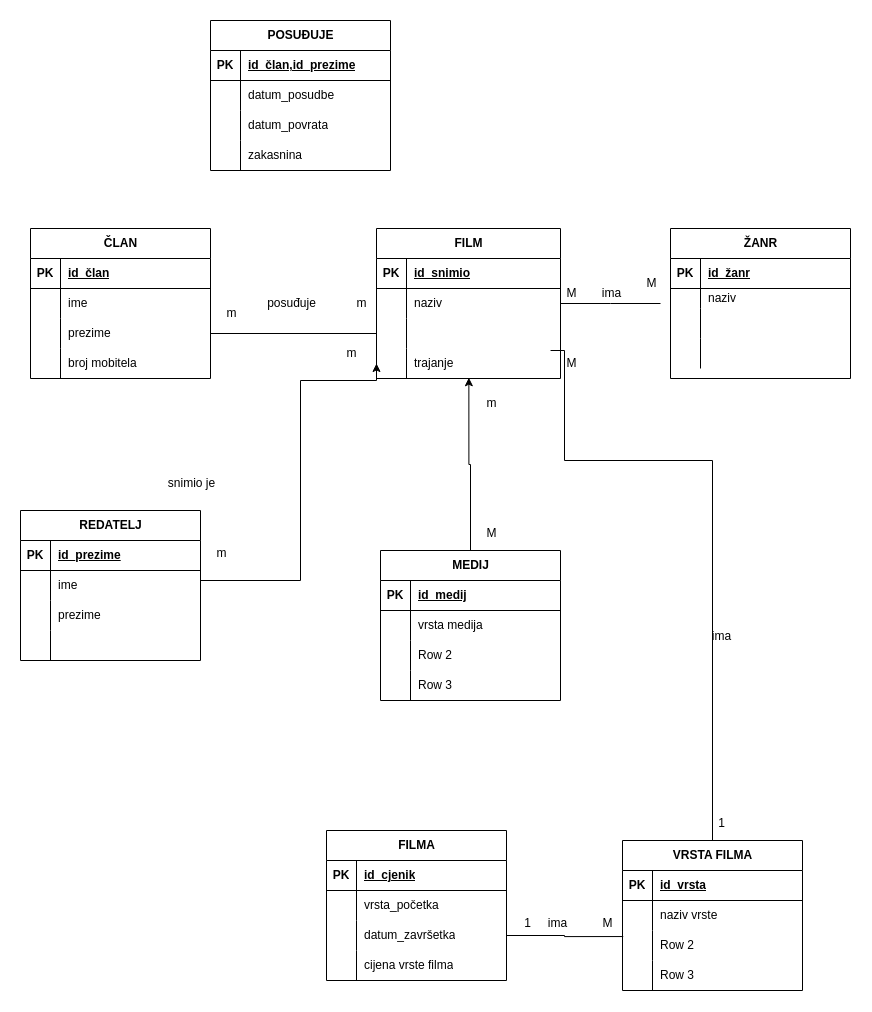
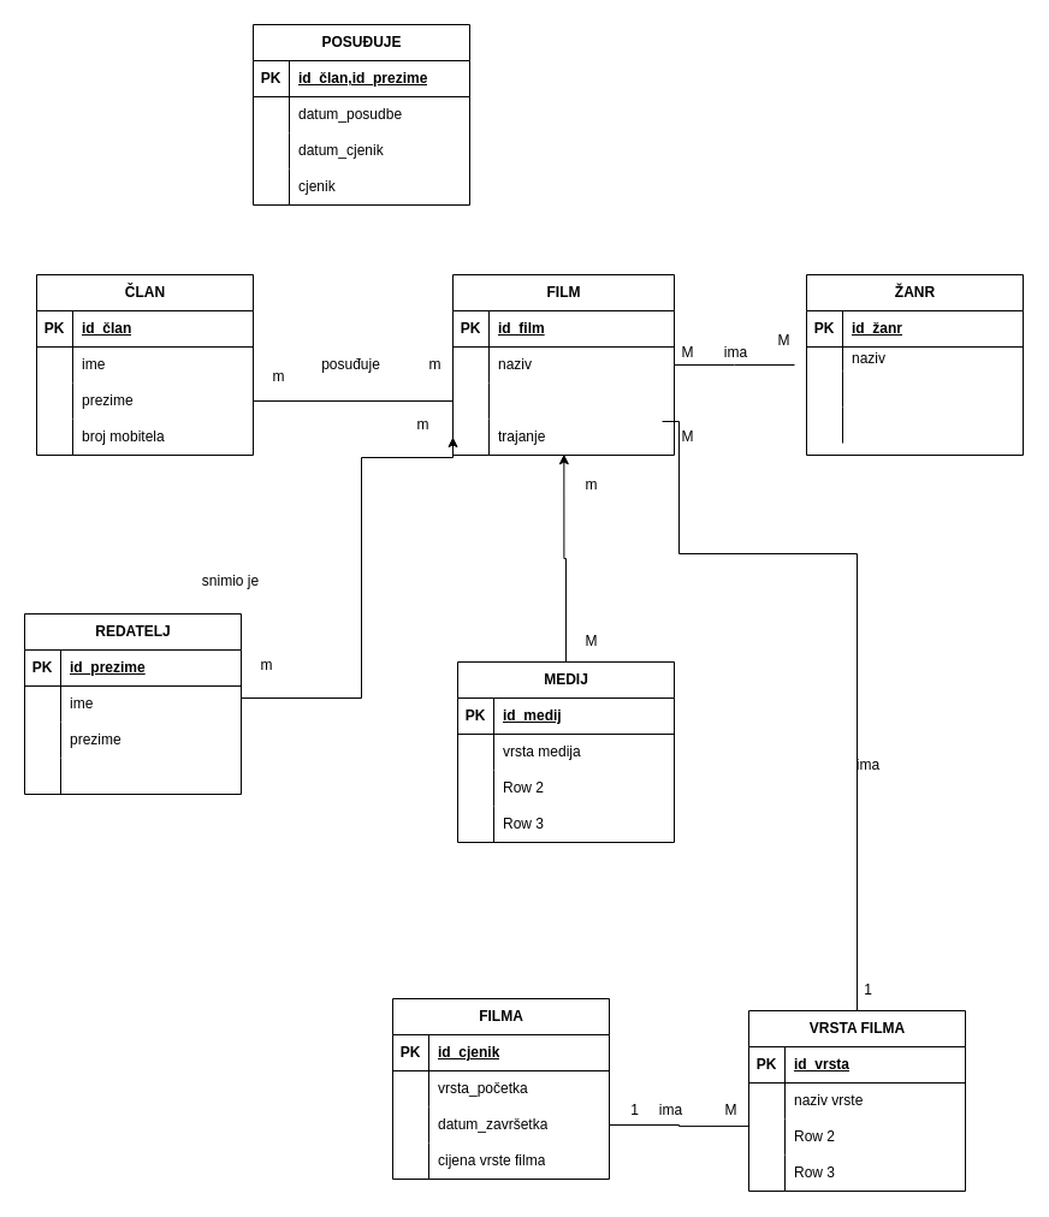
- <mxCell id="65" value="datum_povrata" style="shape=partialRectangle;connectable=0;fillColor=none;top=0;left=0;bottom=0;right=0;align=left;spacingLeft=6;overflow=hidden;whiteSpace=wrap;html=1;" vertex="1" parent="63"><mxGeometry x="30" width="150" height="30" as="geometry"><mxRectangle width="150" height="30" as="alternateBounds" /></mxGeometry></mxCell>
+ <mxCell id="65" value="datum_cjenik" style="shape=partialRectangle;connectable=0;fillColor=none;top=0;left=0;bottom=0;right=0;align=left;spacingLeft=6;overflow=hidden;whiteSpace=wrap;html=1;" vertex="1" parent="63"><mxGeometry x="30" width="150" height="30" as="geometry"><mxRectangle width="150" height="30" as="alternateBounds" /></mxGeometry></mxCell>
- <mxCell id="68" value="zakasnina" style="shape=partialRectangle;connectable=0;fillColor=none;top=0;left=0;bottom=0;right=0;align=left;spacingLeft=6;overflow=hidden;whiteSpace=wrap;html=1;" vertex="1" parent="66"><mxGeometry x="30" width="150" height="30" as="geometry"><mxRectangle width="150" height="30" as="alternateBounds" /></mxGeometry></mxCell>
+ <mxCell id="68" value="cjenik" style="shape=partialRectangle;connectable=0;fillColor=none;top=0;left=0;bottom=0;right=0;align=left;spacingLeft=6;overflow=hidden;whiteSpace=wrap;html=1;" vertex="1" parent="66"><mxGeometry x="30" width="150" height="30" as="geometry"><mxRectangle width="150" height="30" as="alternateBounds" /></mxGeometry></mxCell>
- <mxCell id="19" value="id_snimio" style="shape=partialRectangle;connectable=0;fillColor=none;top=0;left=0;bottom=0;right=0;align=left;spacingLeft=6;fontStyle=5;overflow=hidden;whiteSpace=wrap;html=1;" vertex="1" parent="17"><mxGeometry x="30" width="154" height="30" as="geometry"><mxRectangle width="154" height="30" as="alternateBounds" /></mxGeometry></mxCell>
+ <mxCell id="19" value="id_film" style="shape=partialRectangle;connectable=0;fillColor=none;top=0;left=0;bottom=0;right=0;align=left;spacingLeft=6;fontStyle=5;overflow=hidden;whiteSpace=wrap;html=1;" vertex="1" parent="17"><mxGeometry x="30" width="154" height="30" as="geometry"><mxRectangle width="154" height="30" as="alternateBounds" /></mxGeometry></mxCell>
